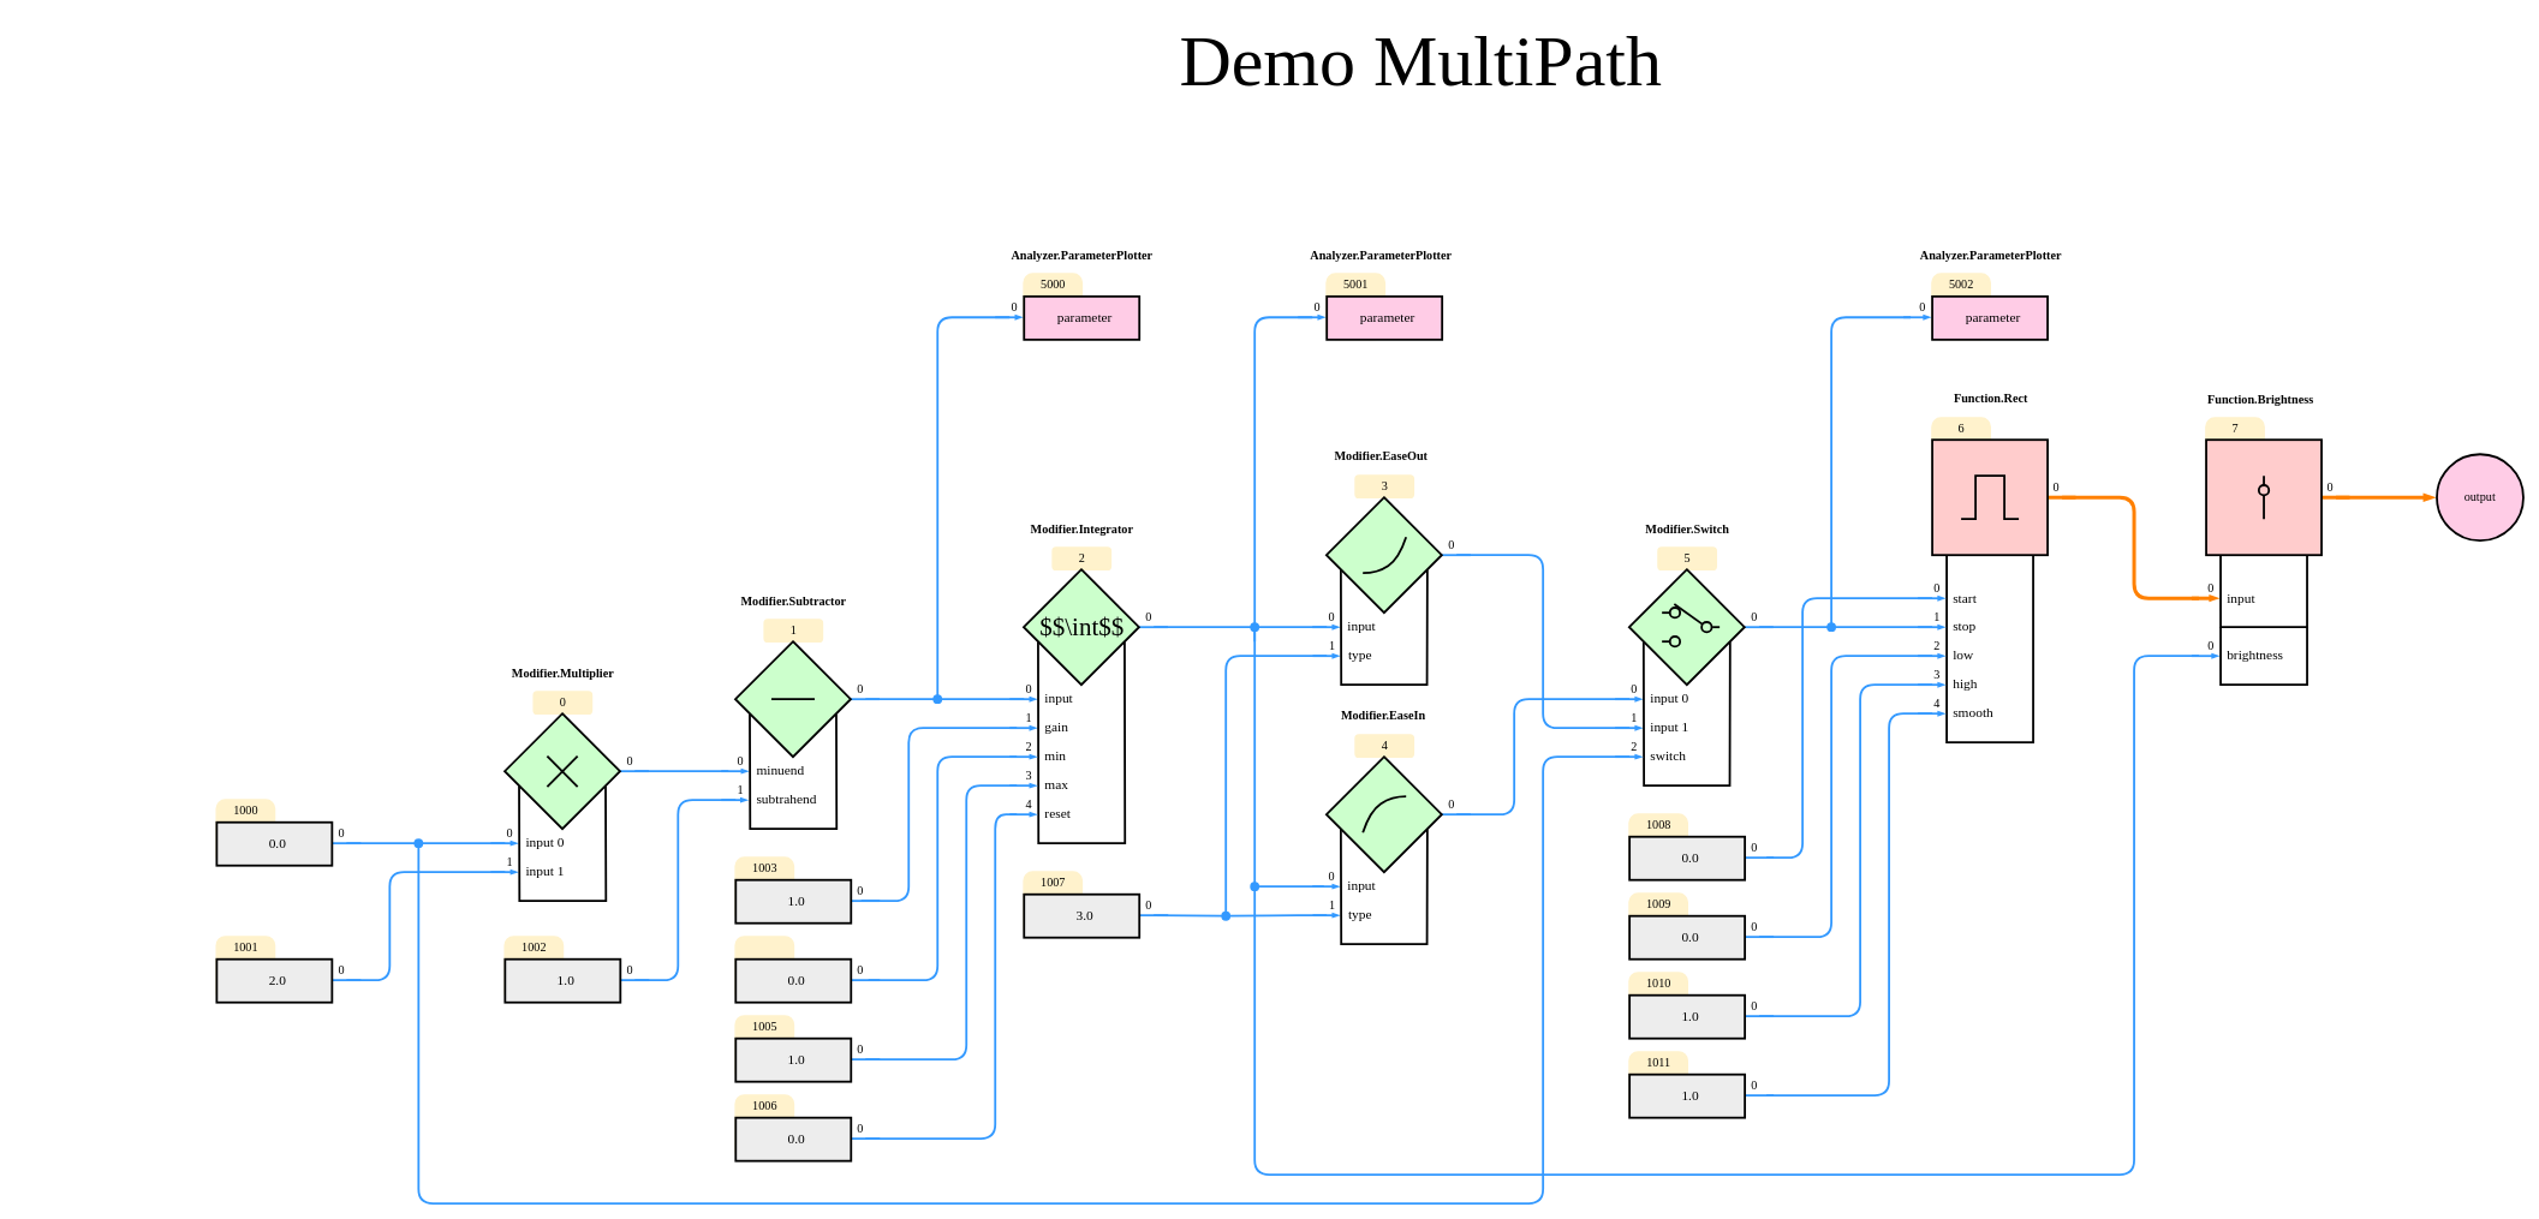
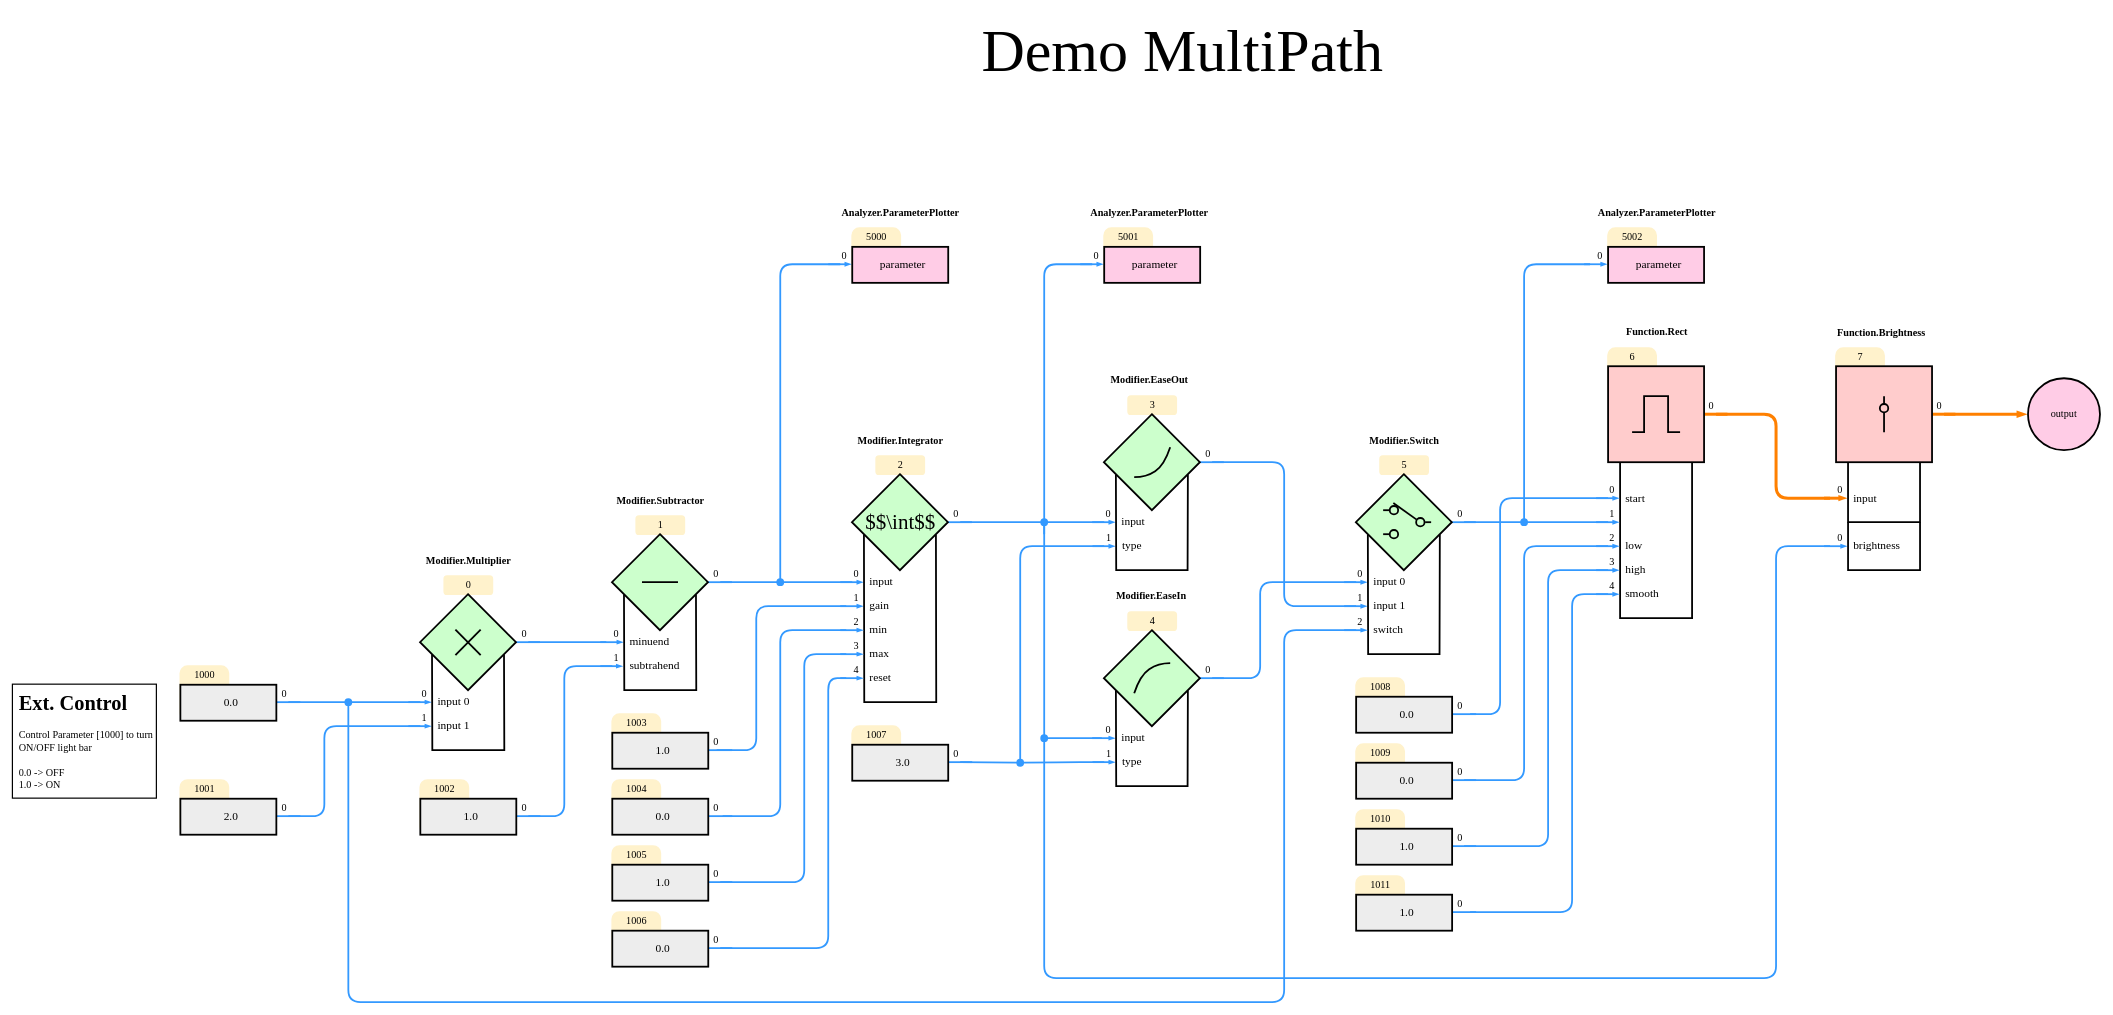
- <mxCell id="130" value="stop" style="text;html=1;align=left;verticalAlign=middle;resizable=0;points=[];autosize=1;strokeColor=none;fillColor=none;fontSize=19;fontFamily=Tahoma;fontColor=#000000;labelPosition=center;verticalLabelPosition=middle;horizontal=1;spacingBottom=0;spacingLeft=7;" parent="121" vertex="1"><mxGeometry x="40" y="245" width="60" height="30" as="geometry" /></mxCell>
+ <mxCell id="300" value="&lt;h1&gt;Ext. Control&lt;/h1&gt;&lt;div&gt;Control Parameter [1000] to turn ON/OFF light bar&lt;/div&gt;&lt;div&gt;&lt;br&gt;&lt;/div&gt;&lt;div&gt;0.0 -&amp;gt; OFF&lt;/div&gt;&lt;div&gt;1.0 -&amp;gt; ON&lt;/div&gt;&lt;div&gt;&lt;br&gt;&lt;/div&gt;" style="text;html=1;strokeColor=default;fillColor=none;spacing=5;spacingTop=-20;whiteSpace=wrap;overflow=hidden;rounded=0;strokeWidth=2;fontFamily=Tahoma;fontSize=17;spacingLeft=6;" parent="1" vertex="1"><mxGeometry x="20" y="1140" width="240" height="190" as="geometry" /></mxCell>
+ <mxCell id="195" value="1004" style="text;html=1;align=center;verticalAlign=middle;resizable=0;points=[];autosize=1;strokeColor=none;fillColor=none;fontSize=17;fontFamily=Tahoma;" parent="1" vertex="1"><mxGeometry x="1030" y="1300" width="60" height="30" as="geometry" /></mxCell>
